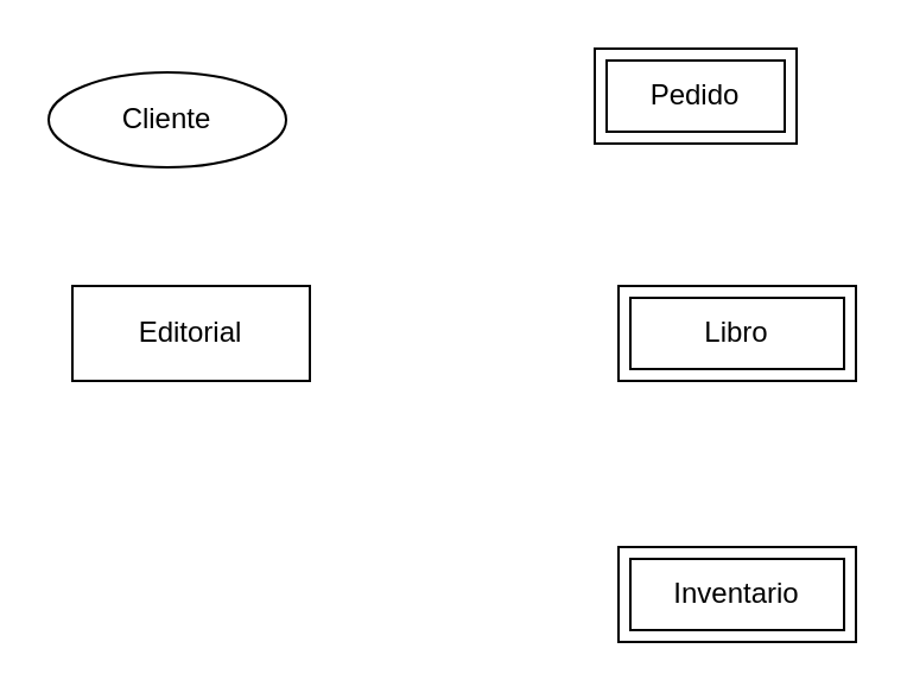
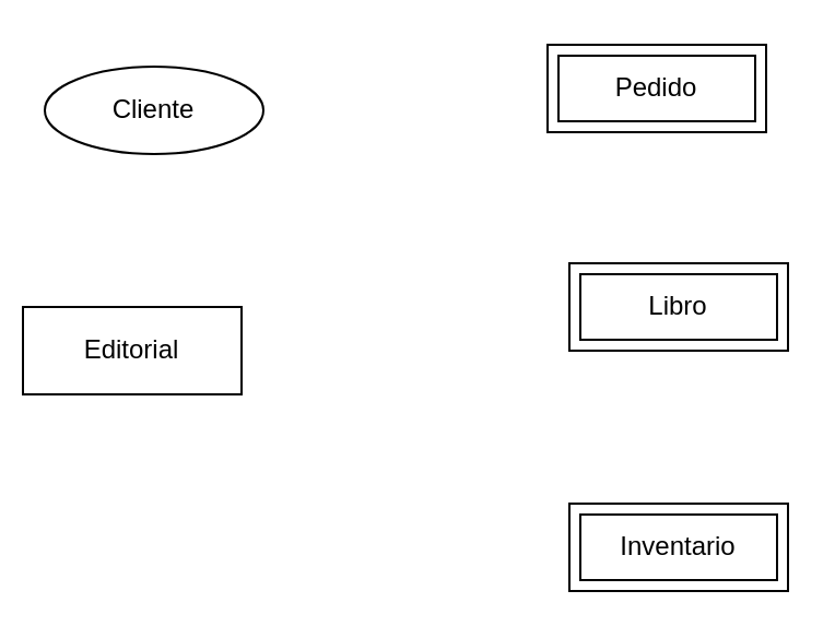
- <mxCell id="3" value="Pedido" style="shape=ext;margin=3;double=1;whiteSpace=wrap;html=1;align=center;" vertex="1" parent="1"><mxGeometry x="250" y="20" width="85" height="40" as="geometry" /></mxCell>
+ <mxCell id="3" value="Pedido" style="shape=ext;margin=3;double=1;whiteSpace=wrap;html=1;align=center;" vertex="1" parent="1"><mxGeometry x="250" y="20" width="100" height="40" as="geometry" /></mxCell>
- <mxCell id="4" value="Editorial" style="whiteSpace=wrap;html=1;align=center;" vertex="1" parent="1"><mxGeometry x="30" y="120" width="100" height="40" as="geometry" /></mxCell>
+ <mxCell id="4" value="Editorial" style="whiteSpace=wrap;html=1;align=center;" vertex="1" parent="1"><mxGeometry x="10" y="140" width="100" height="40" as="geometry" /></mxCell>
